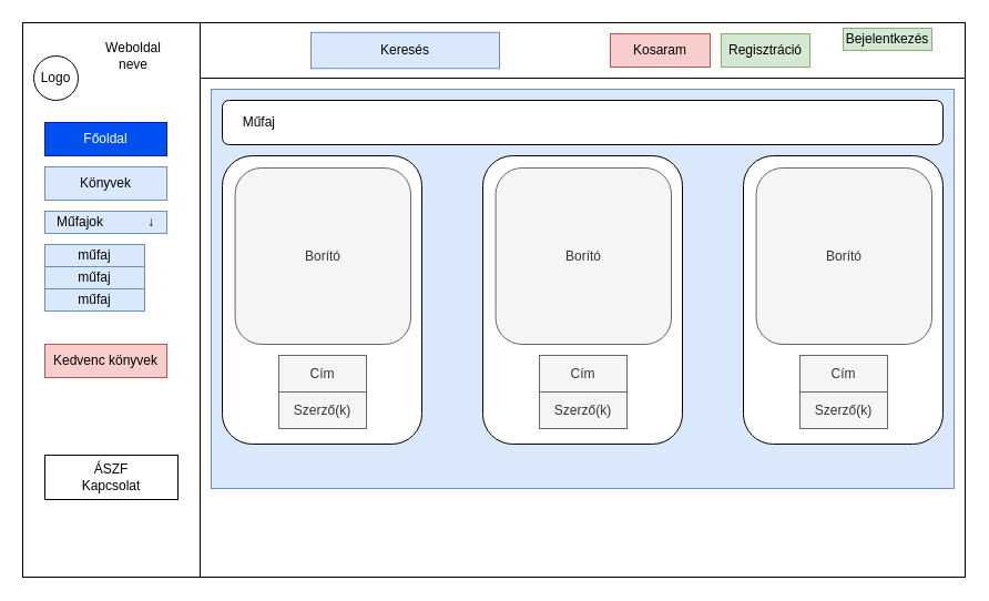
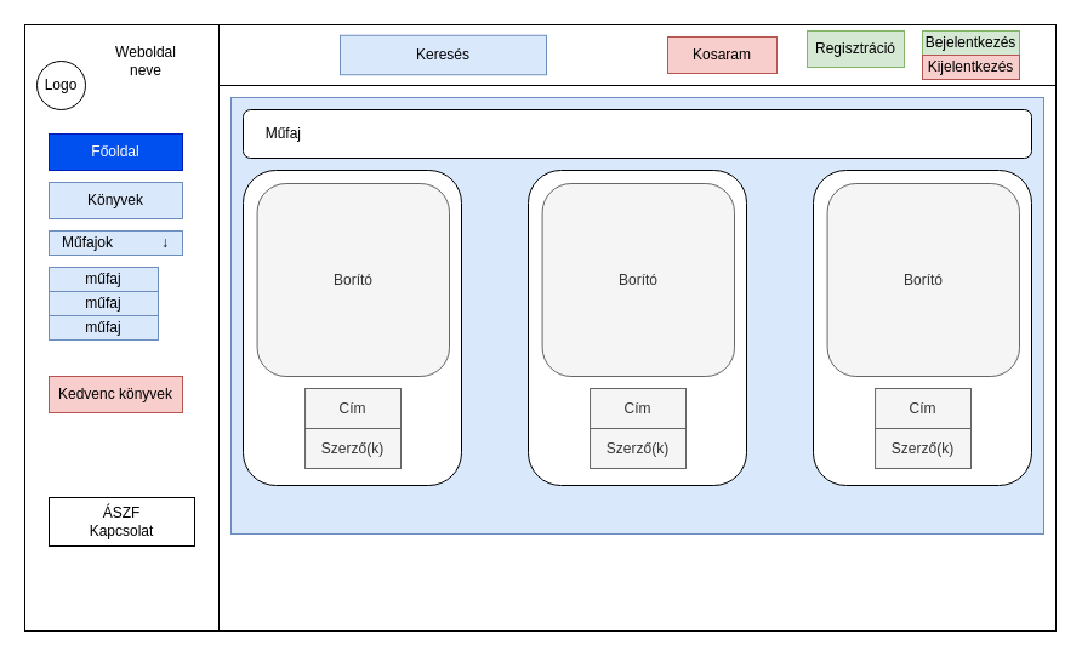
- <mxCell id="12" value="Regisztráció" style="text;html=1;strokeColor=#82b366;fillColor=#d5e8d4;align=center;verticalAlign=middle;whiteSpace=wrap;rounded=0;" vertex="1" parent="1"><mxGeometry x="650" y="30" width="80" height="30" as="geometry" /></mxCell>
+ <mxCell id="12" value="Regisztráció" style="text;html=1;strokeColor=#82b366;fillColor=#d5e8d4;align=center;verticalAlign=middle;whiteSpace=wrap;rounded=0;" vertex="1" parent="1"><mxGeometry x="665" y="25" width="80" height="30" as="geometry" /></mxCell>
+ <mxCell id="14" value="Kijelentkezés" style="text;html=1;strokeColor=#b85450;fillColor=#f8cecc;align=center;verticalAlign=middle;whiteSpace=wrap;rounded=0;" vertex="1" parent="1"><mxGeometry x="760" y="45" width="80" height="20" as="geometry" /></mxCell>
